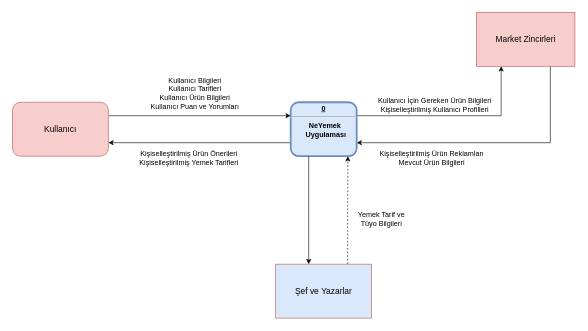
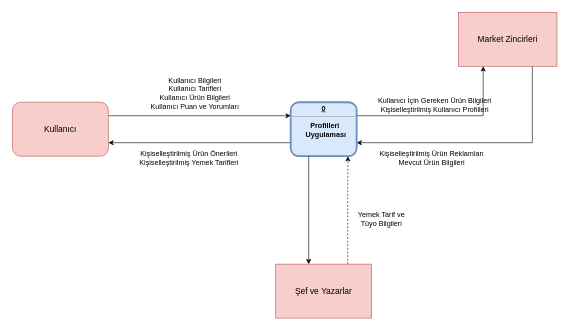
- <mxCell id="6" value="&lt;font style=&quot;font-size: 14px;&quot;&gt;Market Zincirleri&lt;/font&gt;" style="rounded=0;whiteSpace=wrap;html=1;fillColor=#f8cecc;strokeColor=#b85450;" parent="1" vertex="1"><mxGeometry x="794" y="20" width="164" height="90" as="geometry" /></mxCell>
+ <mxCell id="6" value="&lt;font style=&quot;font-size: 14px;&quot;&gt;Market Zincirleri&lt;/font&gt;" style="rounded=0;whiteSpace=wrap;html=1;fillColor=#f8cecc;strokeColor=#b85450;" parent="1" vertex="1"><mxGeometry x="764" y="20" width="164" height="90" as="geometry" /></mxCell>
- <mxCell id="9" value="&lt;p style=&quot;margin: 0px; margin-top: 4px; text-align: center; text-decoration: underline;&quot;&gt;&lt;strong&gt;0&lt;/strong&gt;&lt;/p&gt;&lt;hr&gt;&lt;p style=&quot;margin: 0px; margin-left: 8px;&quot;&gt;NeYemek&amp;nbsp;&lt;/p&gt;&lt;p style=&quot;margin: 0px; margin-left: 8px;&quot;&gt;Uygulaması&lt;/p&gt;" style="verticalAlign=middle;align=center;overflow=fill;fontSize=12;fontFamily=Helvetica;html=1;rounded=1;fontStyle=1;strokeWidth=3;fillColor=#dae8fc;strokeColor=#6c8ebf;" parent="1" vertex="1"><mxGeometry x="484" y="170" width="110" height="90" as="geometry" /></mxCell>
+ <mxCell id="9" value="&lt;p style=&quot;margin: 0px; margin-top: 4px; text-align: center; text-decoration: underline;&quot;&gt;&lt;strong&gt;0&lt;/strong&gt;&lt;/p&gt;&lt;hr&gt;&lt;p style=&quot;margin: 0px; margin-left: 8px;&quot;&gt;Profilleri&amp;nbsp;&lt;/p&gt;&lt;p style=&quot;margin: 0px; margin-left: 8px;&quot;&gt;Uygulaması&lt;/p&gt;" style="verticalAlign=middle;align=center;overflow=fill;fontSize=12;fontFamily=Helvetica;html=1;rounded=1;fontStyle=1;strokeWidth=3;fillColor=#dae8fc;strokeColor=#6c8ebf;" parent="1" vertex="1"><mxGeometry x="484" y="170" width="110" height="90" as="geometry" /></mxCell>
- <mxCell id="4" value="&lt;font style=&quot;font-size: 14px;&quot;&gt;Şef ve&amp;nbsp;&lt;/font&gt;&lt;span style=&quot;font-size: 14px; background-color: initial;&quot;&gt;Yazarlar&lt;/span&gt;" style="rounded=0;whiteSpace=wrap;html=1;fillColor=#dae8fc;strokeColor=#b85450;" parent="1" vertex="1"><mxGeometry x="459" y="440" width="160" height="90" as="geometry" /></mxCell>
+ <mxCell id="4" value="&lt;font style=&quot;font-size: 14px;&quot;&gt;Şef ve&amp;nbsp;&lt;/font&gt;&lt;span style=&quot;font-size: 14px; background-color: initial;&quot;&gt;Yazarlar&lt;/span&gt;" style="rounded=0;whiteSpace=wrap;html=1;fillColor=#f8cecc;strokeColor=#b85450;" parent="1" vertex="1"><mxGeometry x="459" y="440" width="160" height="90" as="geometry" /></mxCell>
